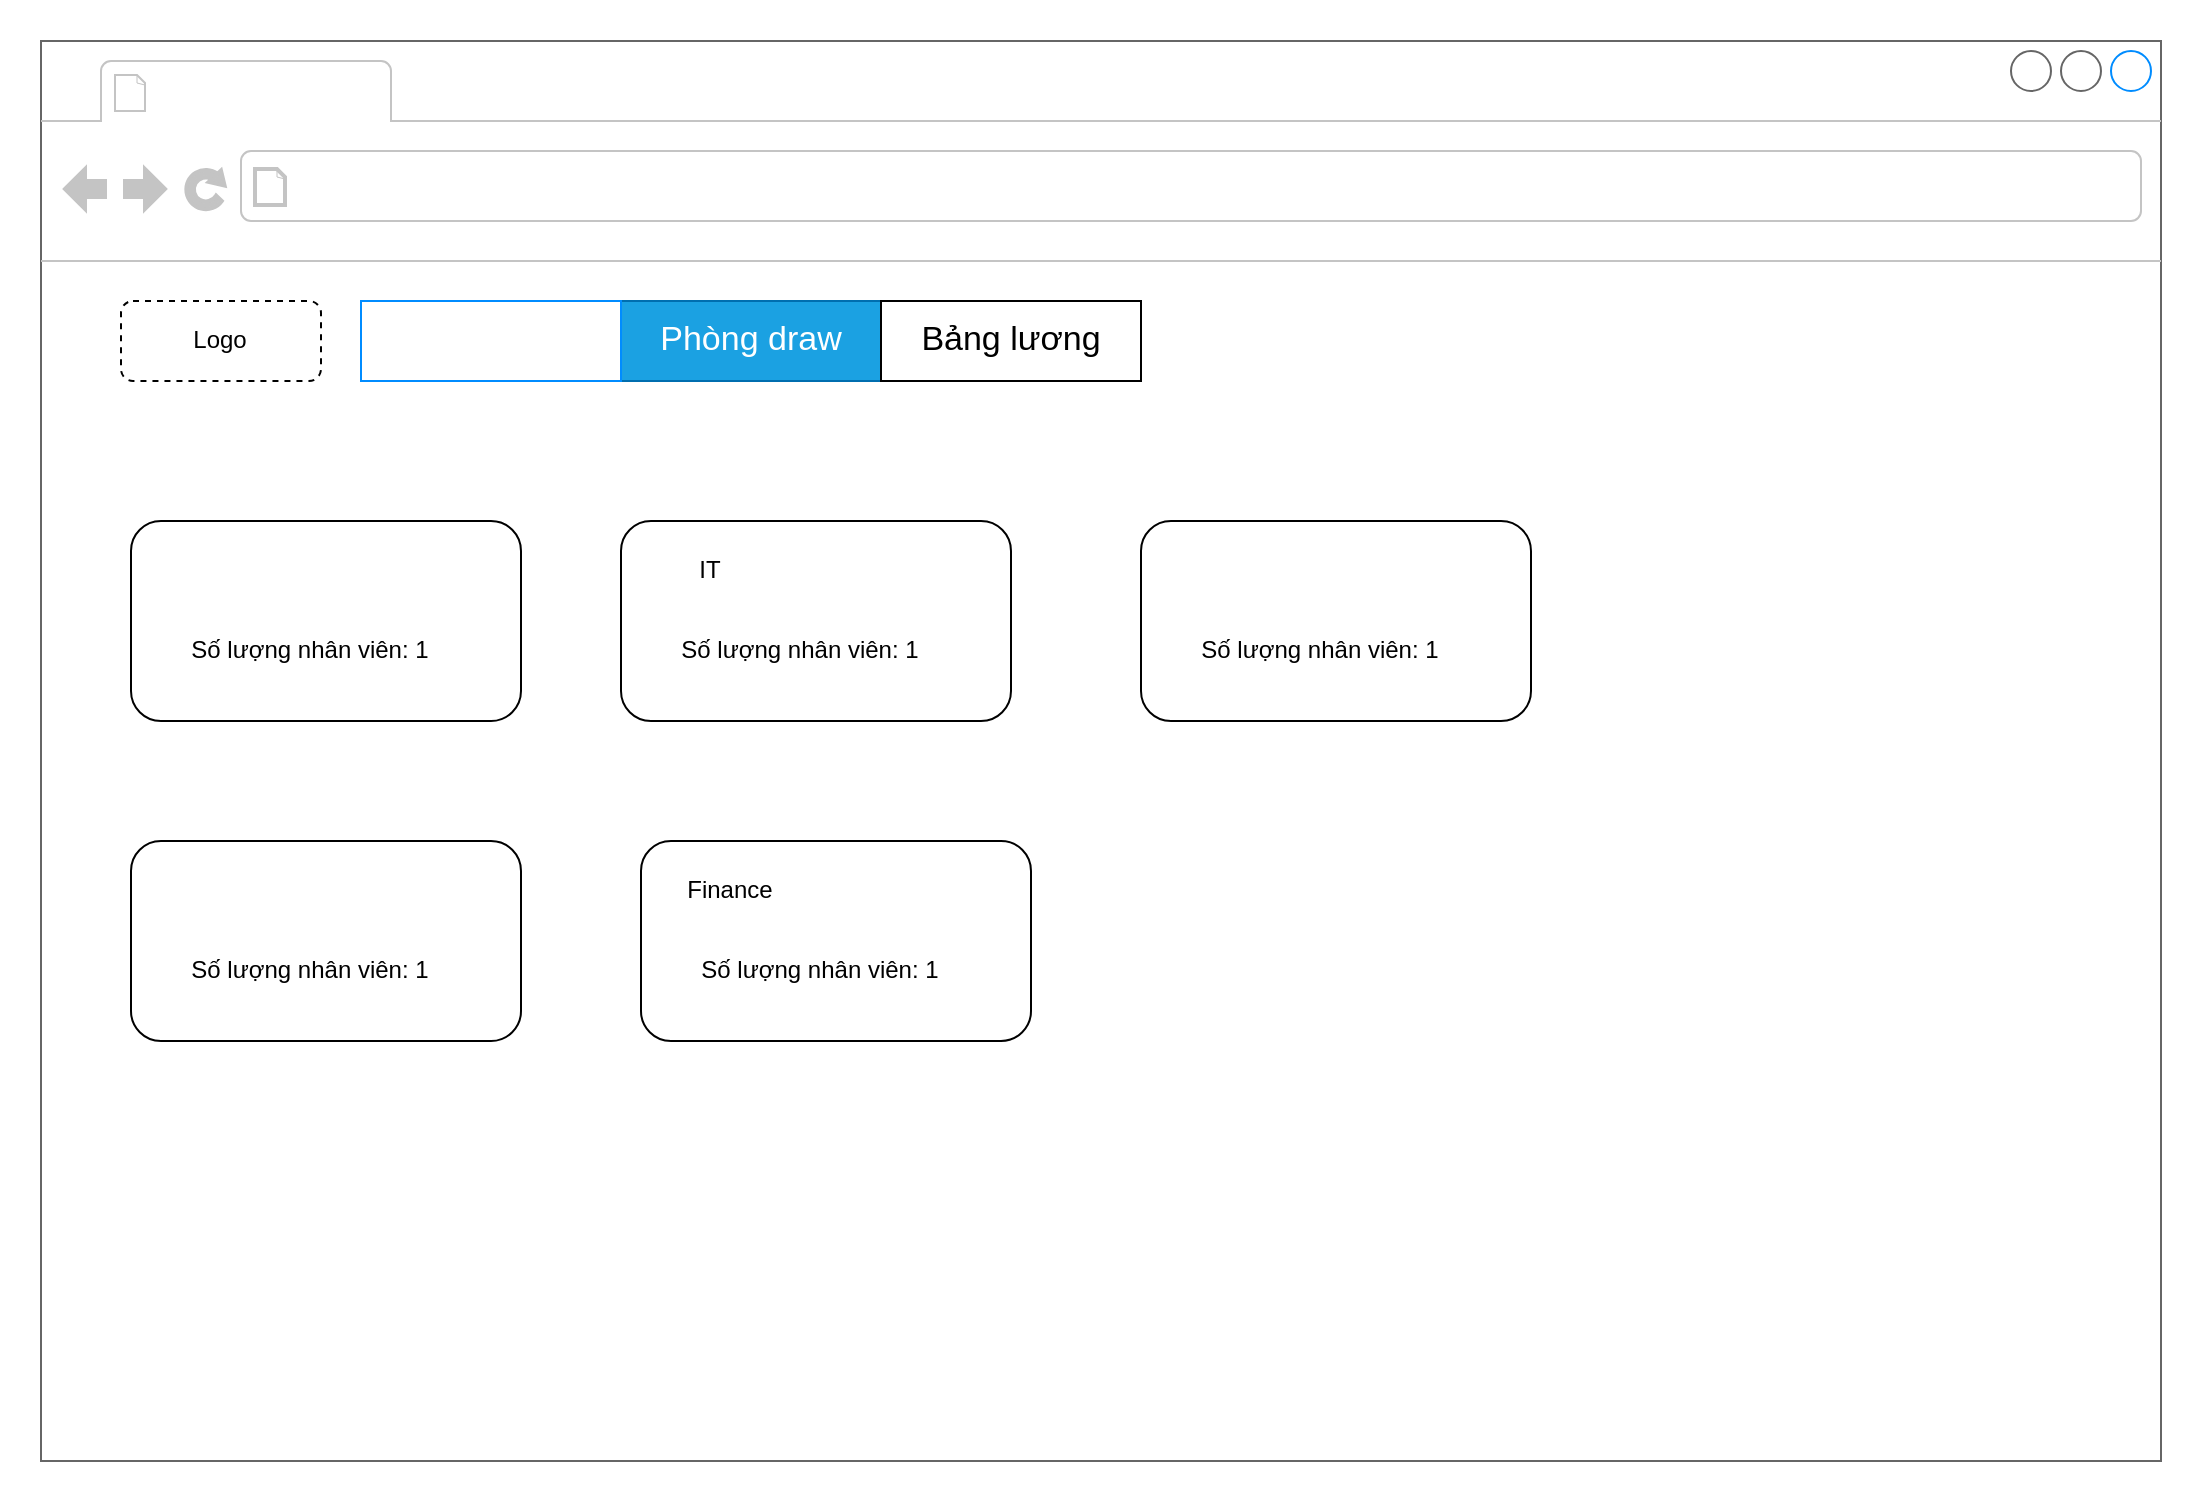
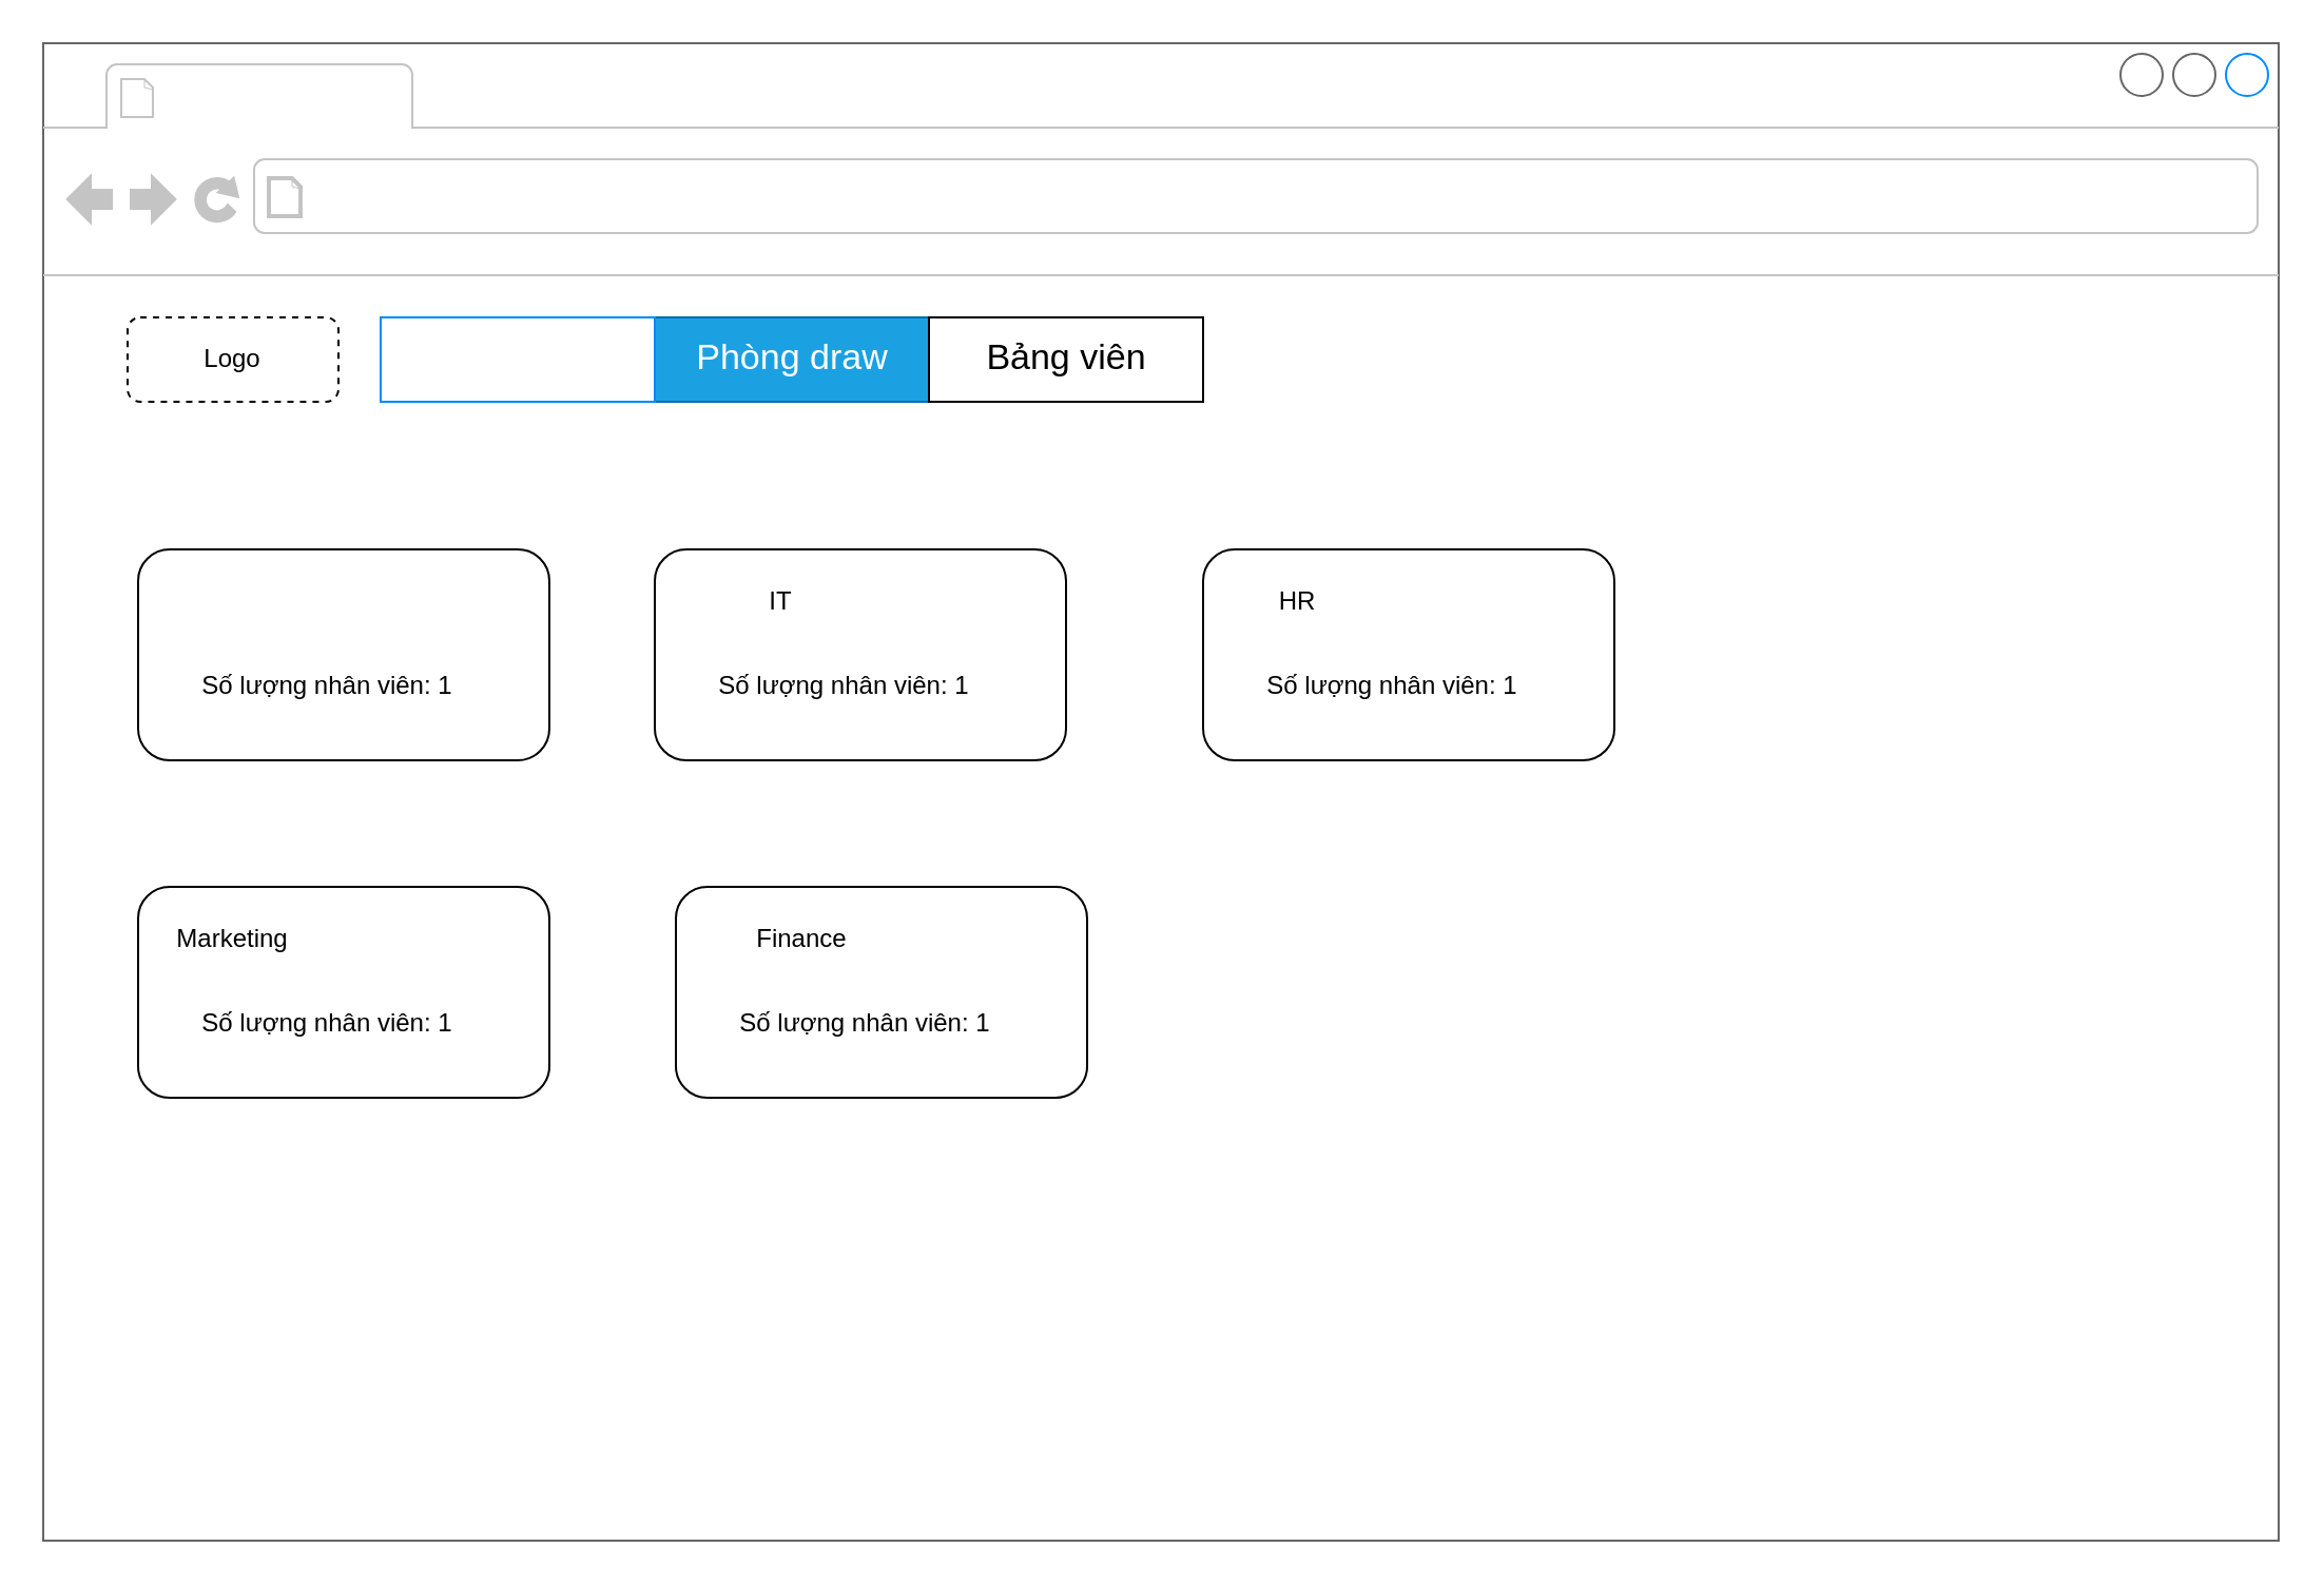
- <mxCell id="7" value="Bảng lương" style="strokeWidth=1;shadow=0;dashed=0;align=center;html=1;shape=mxgraph.mockup.text.rrect;rSize=0;fontSize=17;" parent="5" vertex="1"><mxGeometry x="260" width="130" height="40" as="geometry" /></mxCell>
+ <mxCell id="7" value="Bảng viên" style="strokeWidth=1;shadow=0;dashed=0;align=center;html=1;shape=mxgraph.mockup.text.rrect;rSize=0;fontSize=17;" parent="5" vertex="1"><mxGeometry x="260" width="130" height="40" as="geometry" /></mxCell>
- <mxCell id="14" value="IT" style="text;html=1;strokeColor=none;fillColor=none;align=center;verticalAlign=middle;whiteSpace=wrap;rounded=0;" vertex="1" parent="12"><mxGeometry x="15" y="10" width="60" height="30" as="geometry" /></mxCell>
+ <mxCell id="14" value="IT" style="text;html=1;strokeColor=none;fillColor=none;align=center;verticalAlign=middle;whiteSpace=wrap;rounded=0;" vertex="1" parent="12"><mxGeometry x="30" y="10" width="60" height="30" as="geometry" /></mxCell>
+ <mxCell id="19" value="HR" style="text;html=1;strokeColor=none;fillColor=none;align=center;verticalAlign=middle;whiteSpace=wrap;rounded=0;" vertex="1" parent="17"><mxGeometry x="15" y="10" width="60" height="30" as="geometry" /></mxCell>
+ <mxCell id="23" value="Marketing" style="text;html=1;strokeColor=none;fillColor=none;align=center;verticalAlign=middle;whiteSpace=wrap;rounded=0;" vertex="1" parent="21"><mxGeometry x="15" y="10" width="60" height="30" as="geometry" /></mxCell>
- <mxCell id="27" value="Finance" style="text;html=1;strokeColor=none;fillColor=none;align=center;verticalAlign=middle;whiteSpace=wrap;rounded=0;" vertex="1" parent="25"><mxGeometry x="15" y="10" width="60" height="30" as="geometry" /></mxCell>
+ <mxCell id="27" value="Finance" style="text;html=1;strokeColor=none;fillColor=none;align=center;verticalAlign=middle;whiteSpace=wrap;rounded=0;" vertex="1" parent="25"><mxGeometry x="30" y="10" width="60" height="30" as="geometry" /></mxCell>
